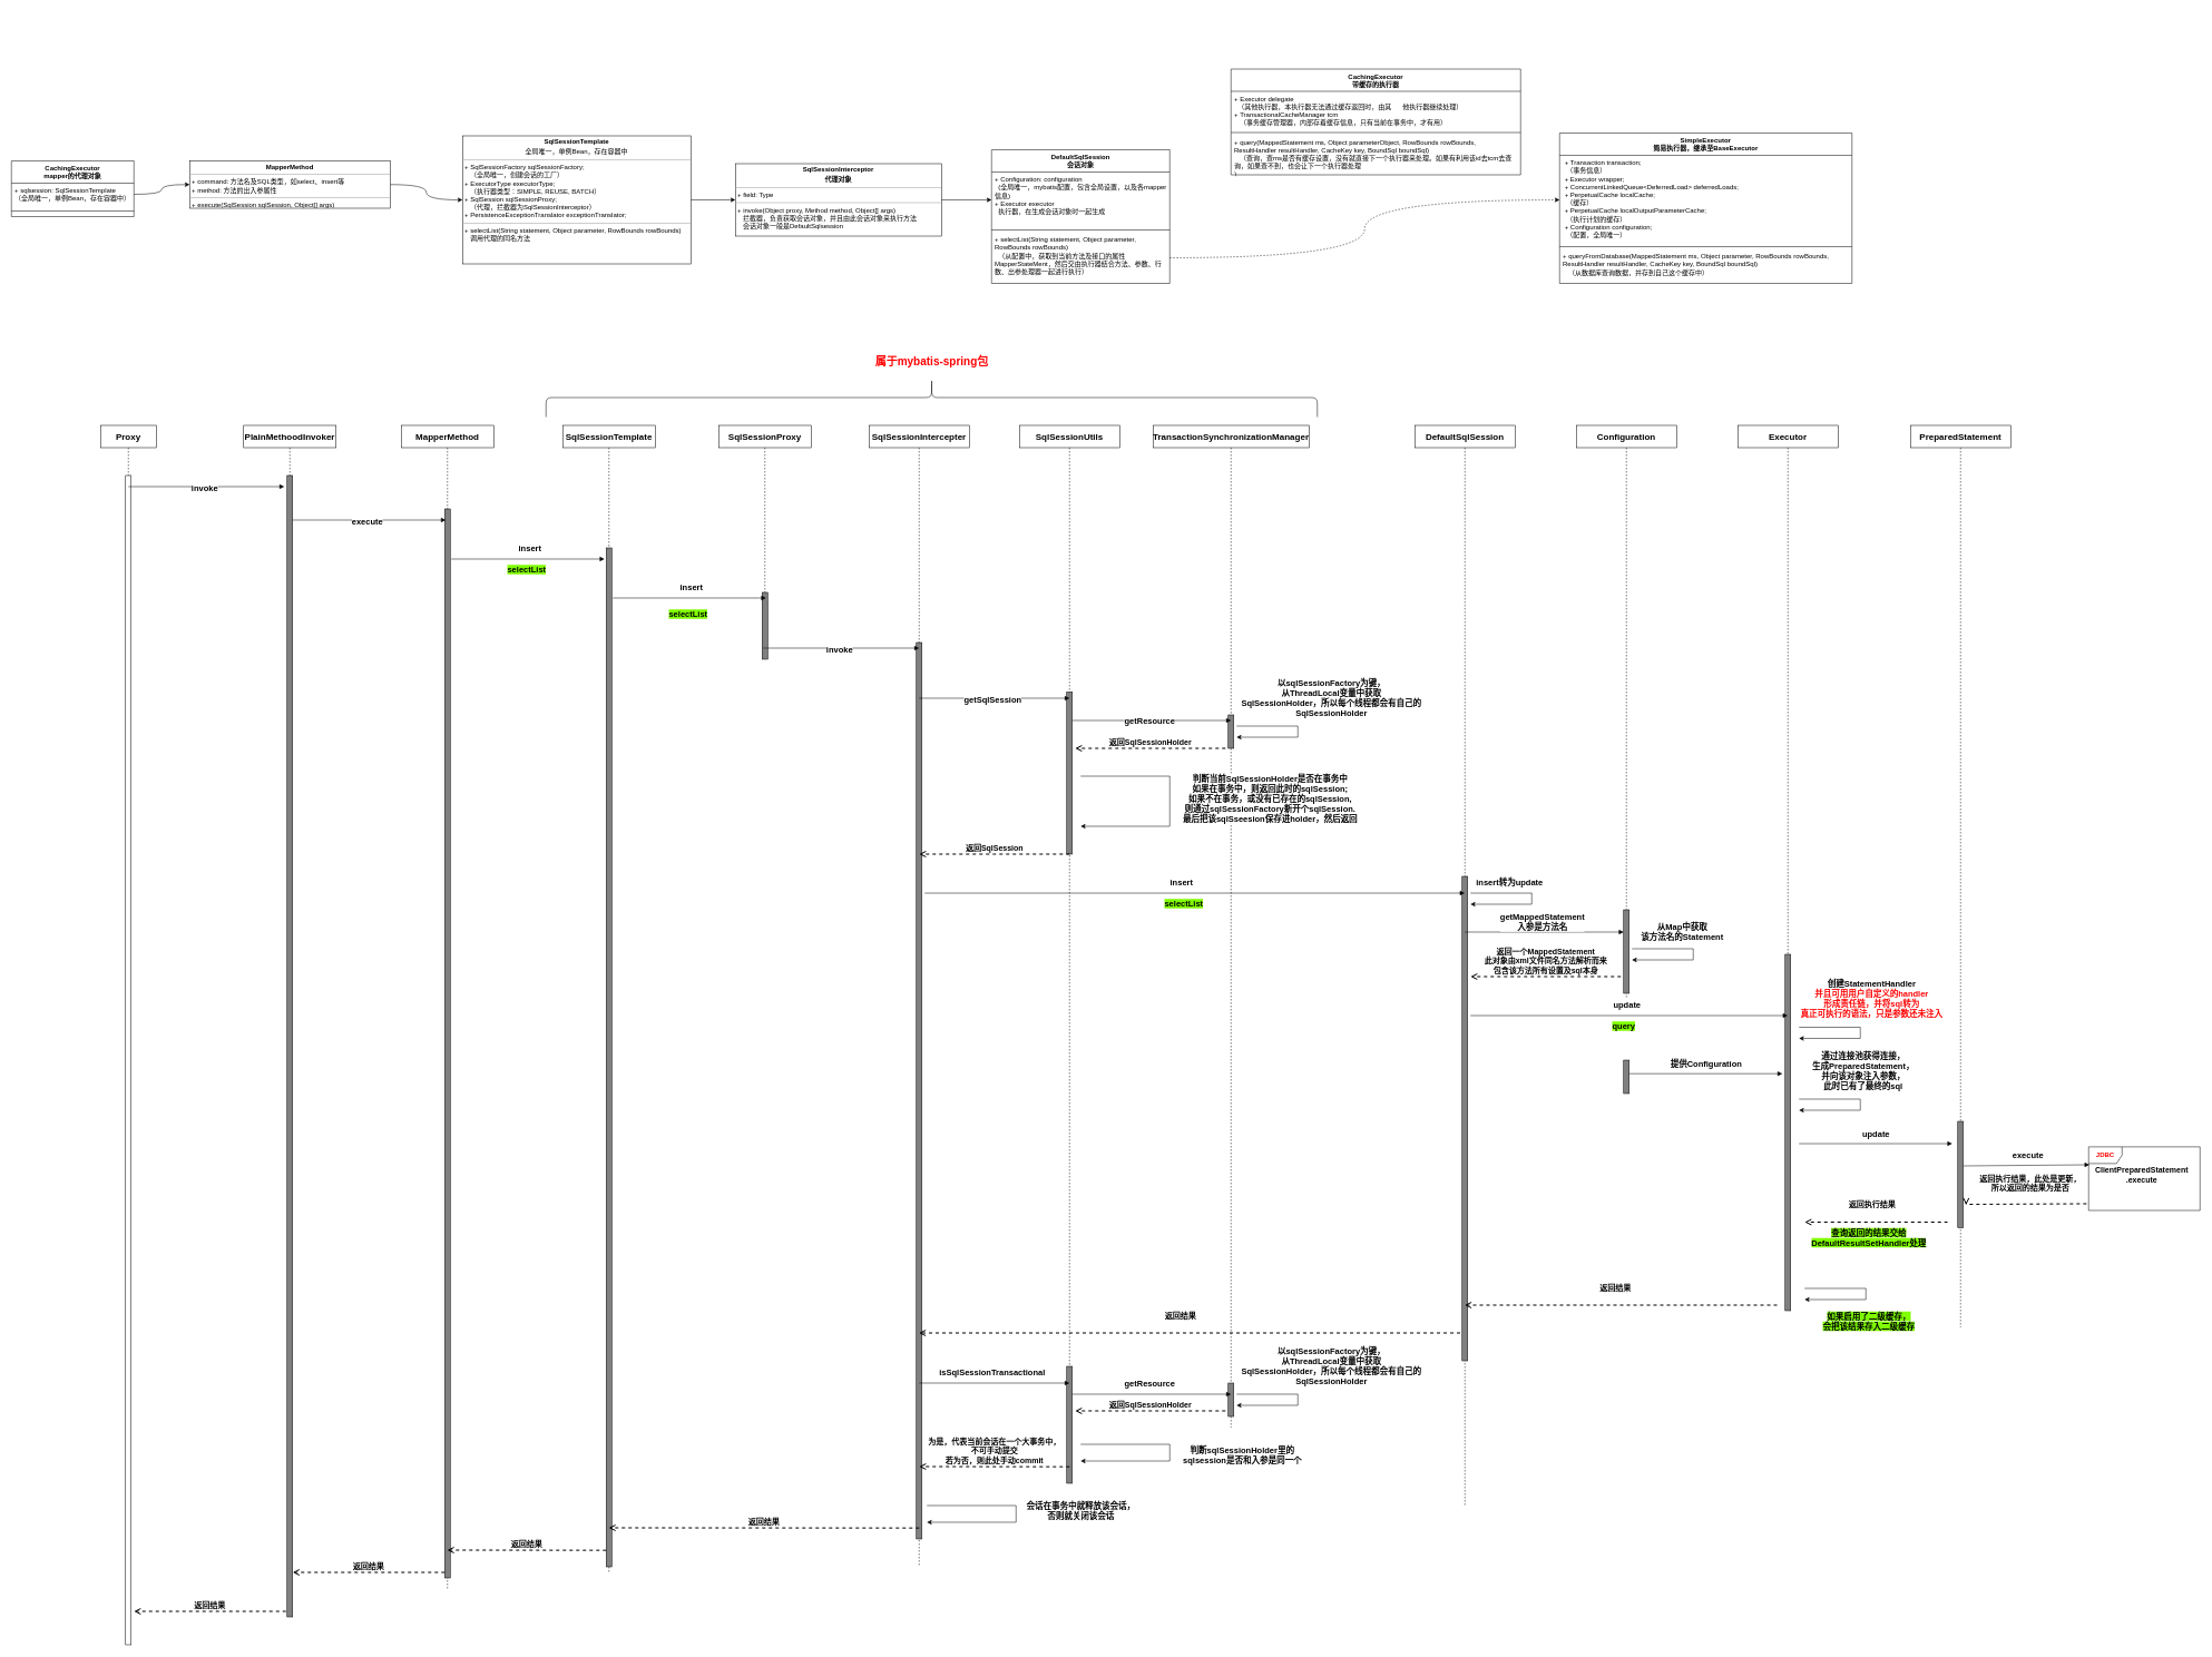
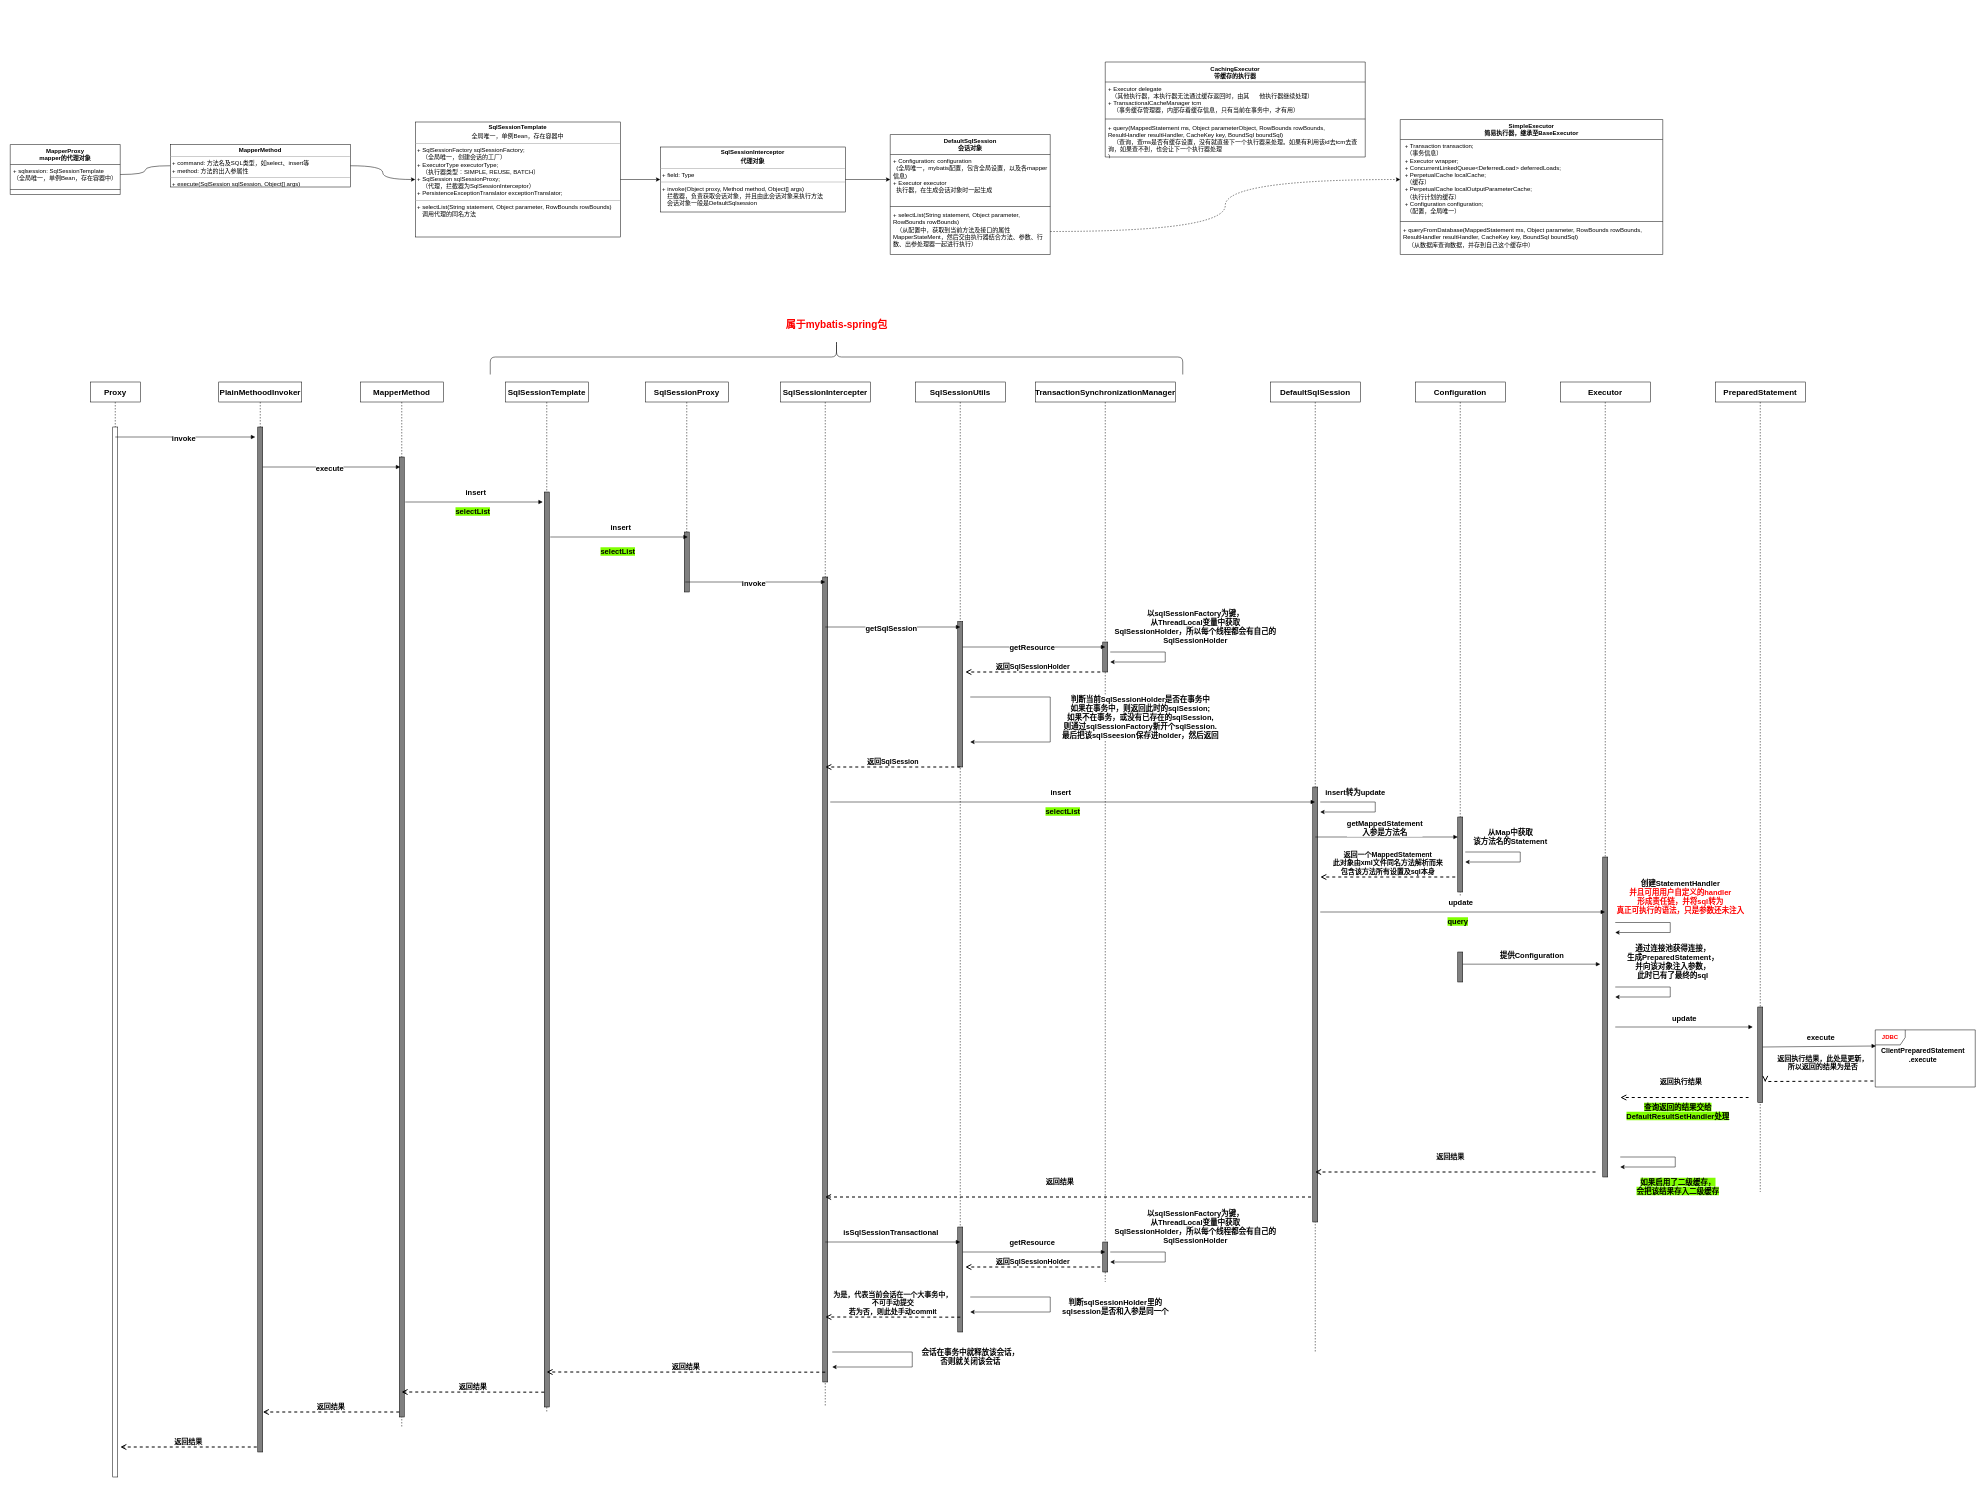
- <mxCell id="3" value="CachingExecutor&lt;br&gt;mapper的代理对象" style="swimlane;fontStyle=1;align=center;verticalAlign=top;childLayout=stackLayout;horizontal=1;startSize=40;horizontalStack=0;resizeParent=1;resizeParentMax=0;resizeLast=0;collapsible=1;marginBottom=0;whiteSpace=wrap;html=1;" parent="1" vertex="1"><mxGeometry x="20" y="288" width="220" height="100" as="geometry" /></mxCell>
+ <mxCell id="3" value="MapperProxy&lt;br&gt;mapper的代理对象" style="swimlane;fontStyle=1;align=center;verticalAlign=top;childLayout=stackLayout;horizontal=1;startSize=40;horizontalStack=0;resizeParent=1;resizeParentMax=0;resizeLast=0;collapsible=1;marginBottom=0;whiteSpace=wrap;html=1;" parent="1" vertex="1"><mxGeometry x="20" y="288" width="220" height="100" as="geometry" /></mxCell>
- <mxCell id="25" style="edgeStyle=orthogonalEdgeStyle;rounded=0;orthogonalLoop=1;jettySize=auto;html=1;exitX=1;exitY=0.5;exitDx=0;exitDy=0;curved=1;" parent="1" source="4" target="7" edge="1"><mxGeometry relative="1" as="geometry" /></mxCell>
+ <mxCell id="25" style="edgeStyle=orthogonalEdgeStyle;rounded=0;orthogonalLoop=1;jettySize=auto;html=1;exitX=1;exitY=0.5;exitDx=0;exitDy=0;curved=1;endArrow=none;" parent="1" source="4" target="7" edge="1"><mxGeometry relative="1" as="geometry" /></mxCell>
